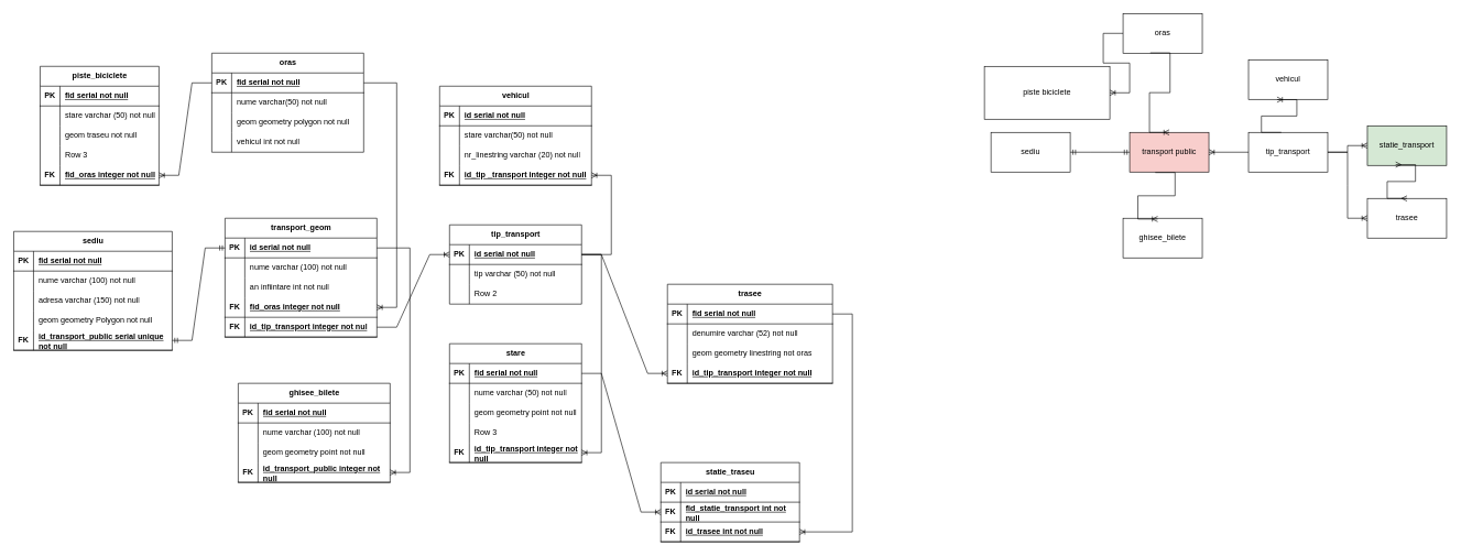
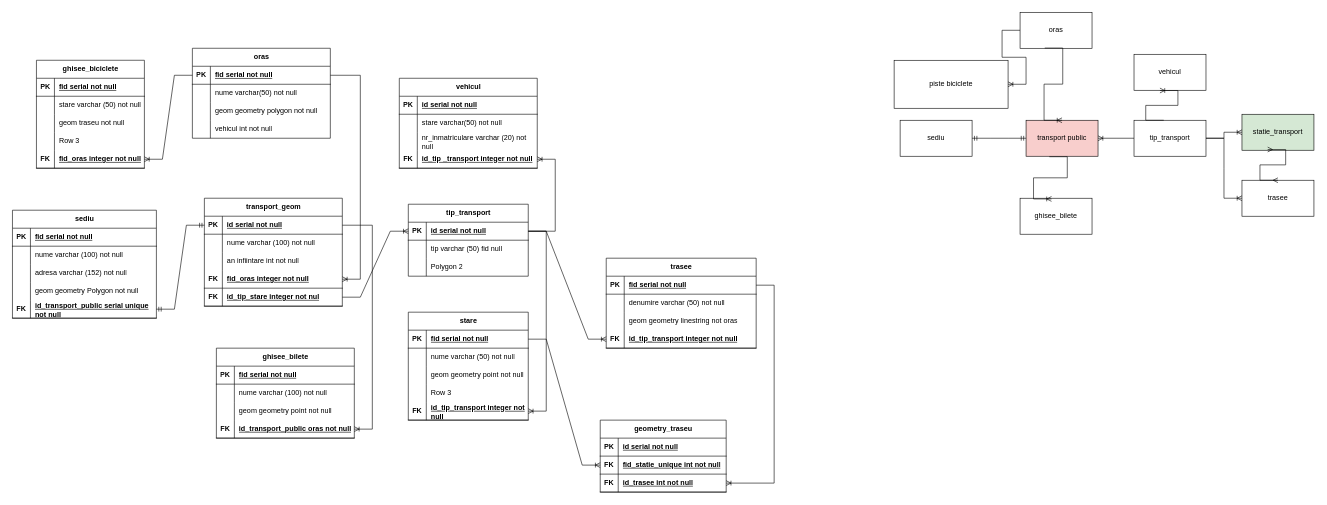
- <mxCell id="33" value="piste_biciclete" style="shape=table;startSize=30;container=1;collapsible=1;childLayout=tableLayout;fixedRows=1;rowLines=0;fontStyle=1;align=center;resizeLast=1;html=1;" parent="1" vertex="1"><mxGeometry x="60" y="100" width="180" height="180" as="geometry" /></mxCell>
+ <mxCell id="33" value="ghisee_biciclete" style="shape=table;startSize=30;container=1;collapsible=1;childLayout=tableLayout;fixedRows=1;rowLines=0;fontStyle=1;align=center;resizeLast=1;html=1;" parent="1" vertex="1"><mxGeometry x="60" y="100" width="180" height="180" as="geometry" /></mxCell>
- <mxCell id="118" value="nr_linestring varchar (20) not null" style="shape=partialRectangle;connectable=0;fillColor=none;top=0;left=0;bottom=0;right=0;align=left;spacingLeft=6;overflow=hidden;whiteSpace=wrap;html=1;" parent="116" vertex="1"><mxGeometry x="30" width="200" height="30" as="geometry"><mxRectangle width="200" height="30" as="alternateBounds" /></mxGeometry></mxCell>
+ <mxCell id="118" value="nr_inmatriculare varchar (20) not null" style="shape=partialRectangle;connectable=0;fillColor=none;top=0;left=0;bottom=0;right=0;align=left;spacingLeft=6;overflow=hidden;whiteSpace=wrap;html=1;" parent="116" vertex="1"><mxGeometry x="30" width="200" height="30" as="geometry"><mxRectangle width="200" height="30" as="alternateBounds" /></mxGeometry></mxCell>
- <mxCell id="104" value="tip varchar (50) not null" style="shape=partialRectangle;connectable=0;fillColor=none;top=0;left=0;bottom=0;right=0;align=left;spacingLeft=6;overflow=hidden;whiteSpace=wrap;html=1;" parent="102" vertex="1"><mxGeometry x="30" width="170" height="30" as="geometry"><mxRectangle width="170" height="30" as="alternateBounds" /></mxGeometry></mxCell>
+ <mxCell id="104" value="tip varchar (50) fid null" style="shape=partialRectangle;connectable=0;fillColor=none;top=0;left=0;bottom=0;right=0;align=left;spacingLeft=6;overflow=hidden;whiteSpace=wrap;html=1;" parent="102" vertex="1"><mxGeometry x="30" width="170" height="30" as="geometry"><mxRectangle width="170" height="30" as="alternateBounds" /></mxGeometry></mxCell>
- <mxCell id="107" value="Row 2" style="shape=partialRectangle;connectable=0;fillColor=none;top=0;left=0;bottom=0;right=0;align=left;spacingLeft=6;overflow=hidden;whiteSpace=wrap;html=1;" parent="105" vertex="1"><mxGeometry x="30" width="170" height="30" as="geometry"><mxRectangle width="170" height="30" as="alternateBounds" /></mxGeometry></mxCell>
+ <mxCell id="107" value="Polygon 2" style="shape=partialRectangle;connectable=0;fillColor=none;top=0;left=0;bottom=0;right=0;align=left;spacingLeft=6;overflow=hidden;whiteSpace=wrap;html=1;" parent="105" vertex="1"><mxGeometry x="30" width="170" height="30" as="geometry"><mxRectangle width="170" height="30" as="alternateBounds" /></mxGeometry></mxCell>
- <mxCell id="76" value="adresa varchar (150) not null" style="shape=partialRectangle;connectable=0;fillColor=none;top=0;left=0;bottom=0;right=0;align=left;spacingLeft=6;overflow=hidden;whiteSpace=wrap;html=1;" parent="74" vertex="1"><mxGeometry x="30" width="210" height="30" as="geometry"><mxRectangle width="210" height="30" as="alternateBounds" /></mxGeometry></mxCell>
+ <mxCell id="76" value="adresa varchar (152) not null" style="shape=partialRectangle;connectable=0;fillColor=none;top=0;left=0;bottom=0;right=0;align=left;spacingLeft=6;overflow=hidden;whiteSpace=wrap;html=1;" parent="74" vertex="1"><mxGeometry x="30" width="210" height="30" as="geometry"><mxRectangle width="210" height="30" as="alternateBounds" /></mxGeometry></mxCell>
- <mxCell id="65" value="id_tip_transport integer not nul" style="shape=partialRectangle;connectable=0;fillColor=none;top=0;left=0;bottom=0;right=0;align=left;spacingLeft=6;fontStyle=5;overflow=hidden;whiteSpace=wrap;html=1;" parent="63" vertex="1"><mxGeometry x="30" width="200" height="30" as="geometry"><mxRectangle width="200" height="30" as="alternateBounds" /></mxGeometry></mxCell>
+ <mxCell id="65" value="id_tip_stare integer not nul" style="shape=partialRectangle;connectable=0;fillColor=none;top=0;left=0;bottom=0;right=0;align=left;spacingLeft=6;fontStyle=5;overflow=hidden;whiteSpace=wrap;html=1;" parent="63" vertex="1"><mxGeometry x="30" width="200" height="30" as="geometry"><mxRectangle width="200" height="30" as="alternateBounds" /></mxGeometry></mxCell>
- <mxCell id="159" value="denumire varchar (52) not null" style="shape=partialRectangle;connectable=0;fillColor=none;top=0;left=0;bottom=0;right=0;align=left;spacingLeft=6;overflow=hidden;whiteSpace=wrap;html=1;" parent="157" vertex="1"><mxGeometry x="30" width="220" height="30" as="geometry"><mxRectangle width="220" height="30" as="alternateBounds" /></mxGeometry></mxCell>
+ <mxCell id="159" value="denumire varchar (50) not null" style="shape=partialRectangle;connectable=0;fillColor=none;top=0;left=0;bottom=0;right=0;align=left;spacingLeft=6;overflow=hidden;whiteSpace=wrap;html=1;" parent="157" vertex="1"><mxGeometry x="30" width="220" height="30" as="geometry"><mxRectangle width="220" height="30" as="alternateBounds" /></mxGeometry></mxCell>
- <mxCell id="96" value="id_transport_public integer not null" style="shape=partialRectangle;connectable=0;fillColor=none;top=0;left=0;bottom=0;right=0;align=left;spacingLeft=6;fontStyle=5;overflow=hidden;whiteSpace=wrap;html=1;" parent="94" vertex="1"><mxGeometry x="30" width="200" height="30" as="geometry"><mxRectangle width="200" height="30" as="alternateBounds" /></mxGeometry></mxCell>
+ <mxCell id="96" value="id_transport_public oras not null" style="shape=partialRectangle;connectable=0;fillColor=none;top=0;left=0;bottom=0;right=0;align=left;spacingLeft=6;fontStyle=5;overflow=hidden;whiteSpace=wrap;html=1;" parent="94" vertex="1"><mxGeometry x="30" width="200" height="30" as="geometry"><mxRectangle width="200" height="30" as="alternateBounds" /></mxGeometry></mxCell>
- <mxCell id="141" value="statie_traseu" style="shape=table;startSize=30;container=1;collapsible=1;childLayout=tableLayout;fixedRows=1;rowLines=0;fontStyle=1;align=center;resizeLast=1;html=1;" parent="1" vertex="1"><mxGeometry x="1000" y="700" width="210" height="120" as="geometry" /></mxCell>
+ <mxCell id="141" value="geometry_traseu" style="shape=table;startSize=30;container=1;collapsible=1;childLayout=tableLayout;fixedRows=1;rowLines=0;fontStyle=1;align=center;resizeLast=1;html=1;" parent="1" vertex="1"><mxGeometry x="1000" y="700" width="210" height="120" as="geometry" /></mxCell>
- <mxCell id="147" value="fid_statie_transport int not null" style="shape=partialRectangle;connectable=0;fillColor=none;top=0;left=0;bottom=0;right=0;align=left;spacingLeft=6;fontStyle=5;overflow=hidden;whiteSpace=wrap;html=1;" parent="145" vertex="1"><mxGeometry x="30" width="180" height="30" as="geometry"><mxRectangle width="180" height="30" as="alternateBounds" /></mxGeometry></mxCell>
+ <mxCell id="147" value="fid_statie_unique int not null" style="shape=partialRectangle;connectable=0;fillColor=none;top=0;left=0;bottom=0;right=0;align=left;spacingLeft=6;fontStyle=5;overflow=hidden;whiteSpace=wrap;html=1;" parent="145" vertex="1"><mxGeometry x="30" width="180" height="30" as="geometry"><mxRectangle width="180" height="30" as="alternateBounds" /></mxGeometry></mxCell>
